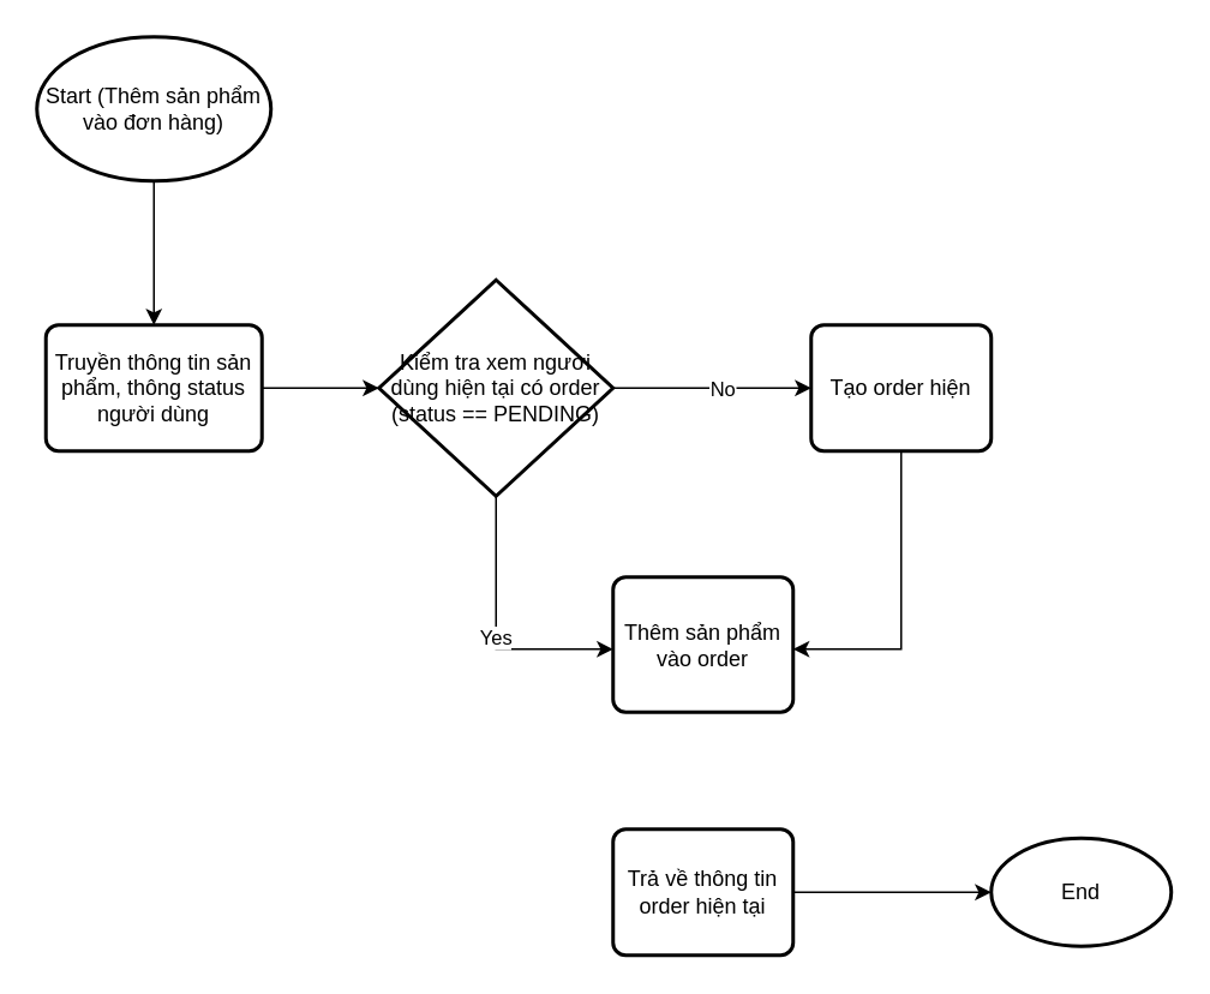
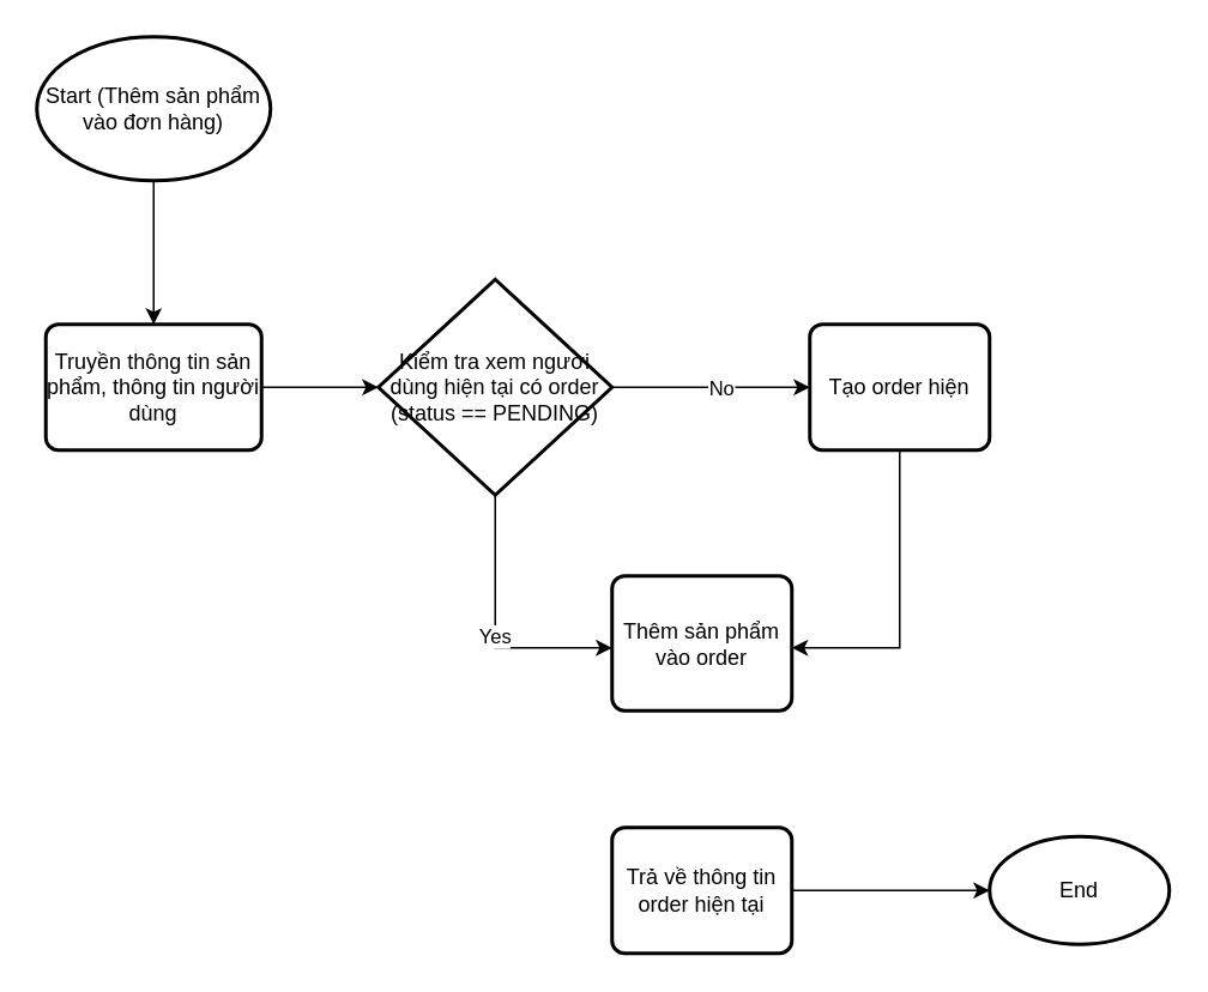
- <mxCell id="5" value="Truyền thông tin sản phẩm, thông status người dùng" style="rounded=1;whiteSpace=wrap;html=1;absoluteArcSize=1;arcSize=14;strokeWidth=2;" vertex="1" parent="1"><mxGeometry x="25" y="180" width="120" height="70" as="geometry" /></mxCell>
+ <mxCell id="5" value="Truyền thông tin sản phẩm, thông tin người dùng" style="rounded=1;whiteSpace=wrap;html=1;absoluteArcSize=1;arcSize=14;strokeWidth=2;" vertex="1" parent="1"><mxGeometry x="25" y="180" width="120" height="70" as="geometry" /></mxCell>
